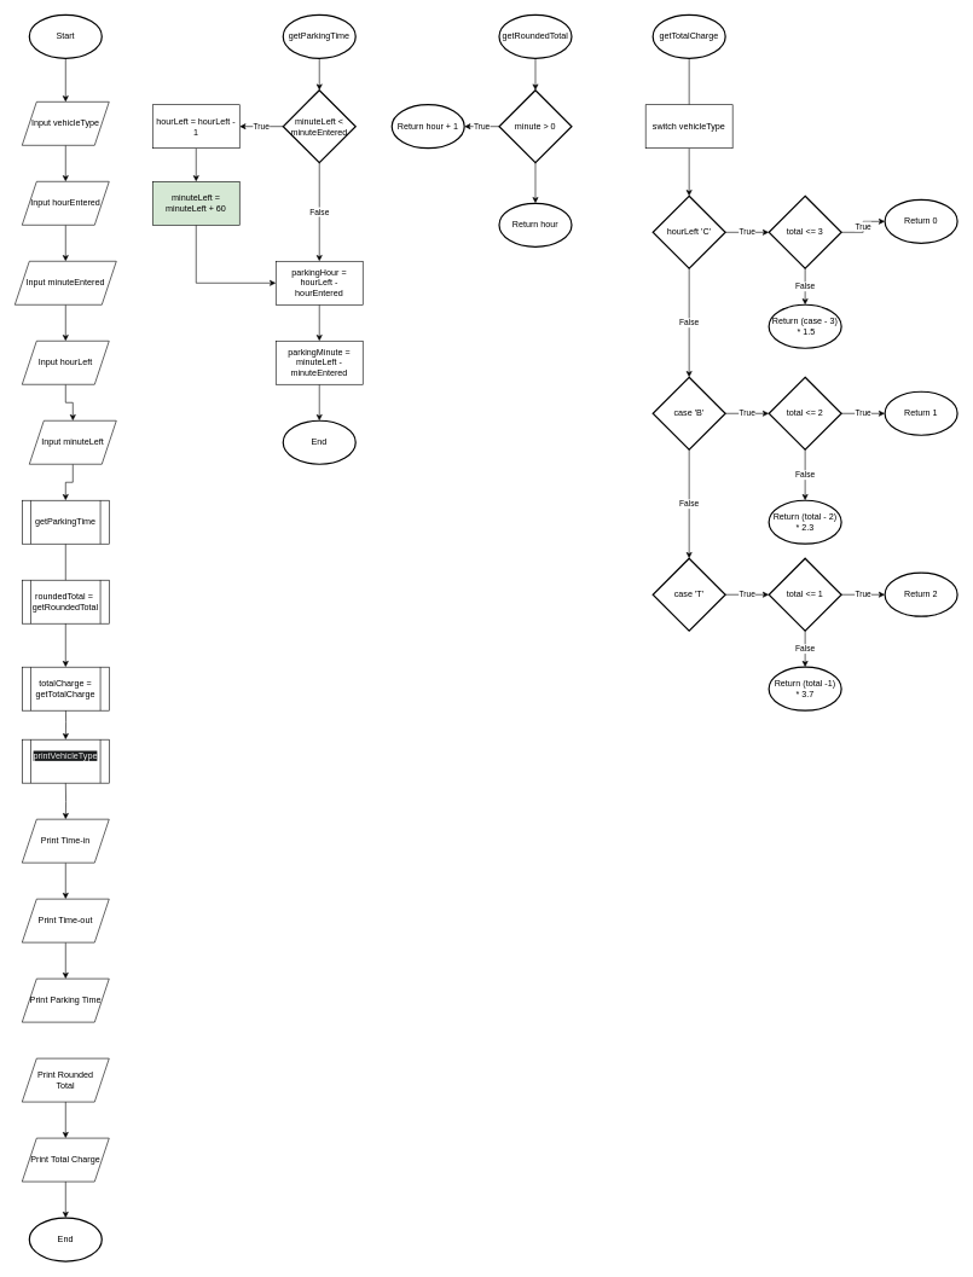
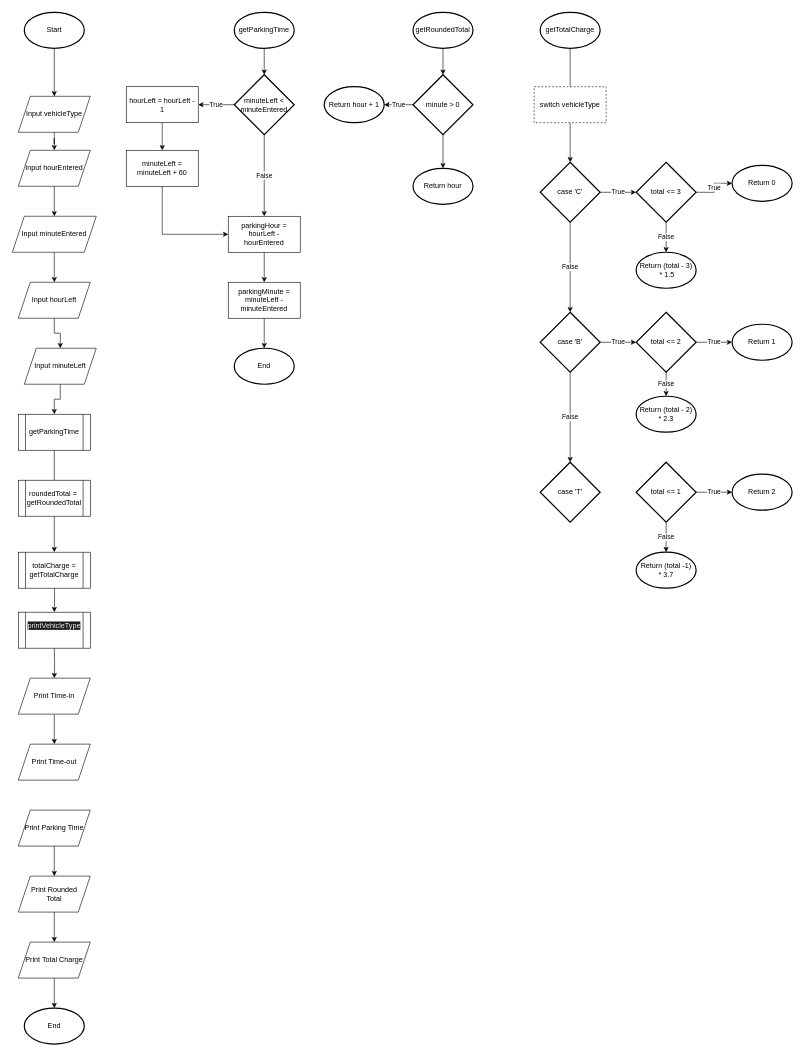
- <mxCell id="5" value="Input vehicleType" style="shape=parallelogram;perimeter=parallelogramPerimeter;whiteSpace=wrap;html=1;fixedSize=1;" parent="1" vertex="1"><mxGeometry x="30" y="140" width="120" height="60" as="geometry" /></mxCell>
+ <mxCell id="5" value="Input vehicleType" style="shape=parallelogram;perimeter=parallelogramPerimeter;whiteSpace=wrap;html=1;fixedSize=1;" parent="1" vertex="1"><mxGeometry x="30" y="160" width="120" height="60" as="geometry" /></mxCell>
- <mxCell id="56" value="switch vehicleType" style="rounded=0;whiteSpace=wrap;html=1;" parent="1" vertex="1"><mxGeometry x="890" y="144" width="120" height="60" as="geometry" /></mxCell>
+ <mxCell id="56" value="switch vehicleType" style="rounded=0;whiteSpace=wrap;html=1;dashed=1;" parent="1" vertex="1"><mxGeometry x="890" y="144" width="120" height="60" as="geometry" /></mxCell>
- <mxCell id="40" value="minuteLeft = minuteLeft + 60" style="rounded=0;whiteSpace=wrap;html=1;fillColor=#d5e8d4;" parent="1" vertex="1"><mxGeometry x="210" y="250" width="120" height="60" as="geometry" /></mxCell>
+ <mxCell id="40" value="minuteLeft = minuteLeft + 60" style="rounded=0;whiteSpace=wrap;html=1;" parent="1" vertex="1"><mxGeometry x="210" y="250" width="120" height="60" as="geometry" /></mxCell>
- <mxCell id="64" value="hourLeft 'C'" style="strokeWidth=2;html=1;shape=mxgraph.flowchart.decision;whiteSpace=wrap;" parent="1" vertex="1"><mxGeometry x="900" y="270" width="100" height="100" as="geometry" /></mxCell>
+ <mxCell id="64" value="case 'C'" style="strokeWidth=2;html=1;shape=mxgraph.flowchart.decision;whiteSpace=wrap;" parent="1" vertex="1"><mxGeometry x="900" y="270" width="100" height="100" as="geometry" /></mxCell>
- <mxCell id="75" value="Return (case - 3)&lt;br&gt;&amp;nbsp;* 1.5" style="strokeWidth=2;html=1;shape=mxgraph.flowchart.start_1;whiteSpace=wrap;" parent="1" vertex="1"><mxGeometry x="1060" y="420" width="100" height="60" as="geometry" /></mxCell>
+ <mxCell id="75" value="Return (total - 3)&lt;br&gt;&amp;nbsp;* 1.5" style="strokeWidth=2;html=1;shape=mxgraph.flowchart.start_1;whiteSpace=wrap;" parent="1" vertex="1"><mxGeometry x="1060" y="420" width="100" height="60" as="geometry" /></mxCell>
- <mxCell id="77" value="Return (total - 2)&lt;br&gt;* 2.3" style="strokeWidth=2;html=1;shape=mxgraph.flowchart.start_1;whiteSpace=wrap;" parent="1" vertex="1"><mxGeometry x="1060" y="690" width="100" height="60" as="geometry" /></mxCell>
+ <mxCell id="77" value="Return (total - 2)&lt;br&gt;* 2.3" style="strokeWidth=2;html=1;shape=mxgraph.flowchart.start_1;whiteSpace=wrap;" parent="1" vertex="1"><mxGeometry x="1060" y="660" width="100" height="60" as="geometry" /></mxCell>
- <mxCell id="60" value="True" style="edgeStyle=orthogonalEdgeStyle;rounded=0;orthogonalLoop=1;jettySize=auto;html=1;" parent="1" source="61" target="59" edge="1"><mxGeometry relative="1" as="geometry" /></mxCell>
- <mxCell id="24" value="" style="edgeStyle=orthogonalEdgeStyle;rounded=0;orthogonalLoop=1;jettySize=auto;html=1;" parent="1" source="25" target="23" edge="1"><mxGeometry relative="1" as="geometry" /></mxCell>
+ <mxCell id="22" value="" style="edgeStyle=orthogonalEdgeStyle;rounded=0;orthogonalLoop=1;jettySize=auto;html=1;" parent="1" source="23" target="21" edge="1"><mxGeometry relative="1" as="geometry" /></mxCell>
